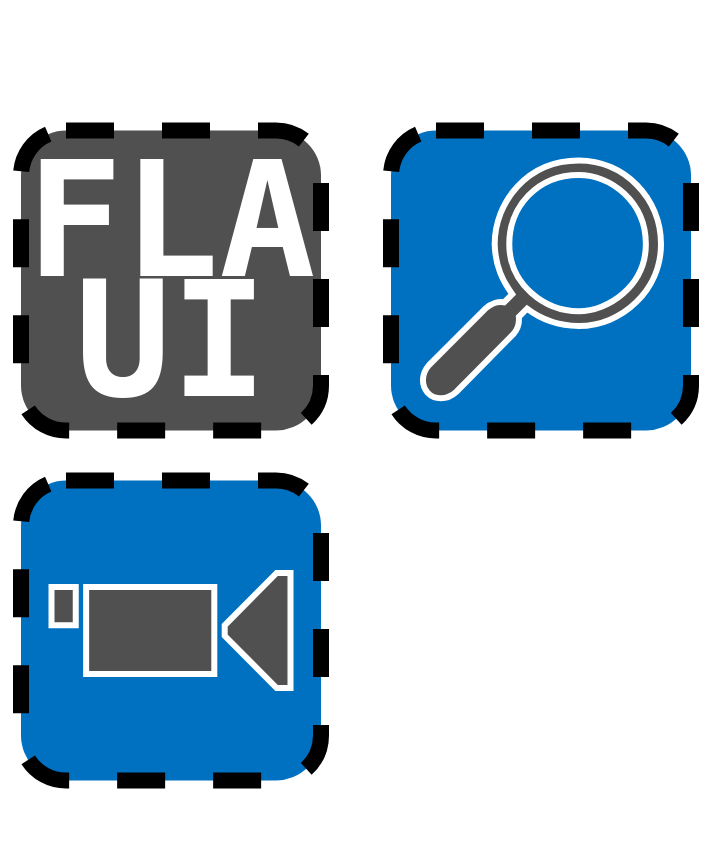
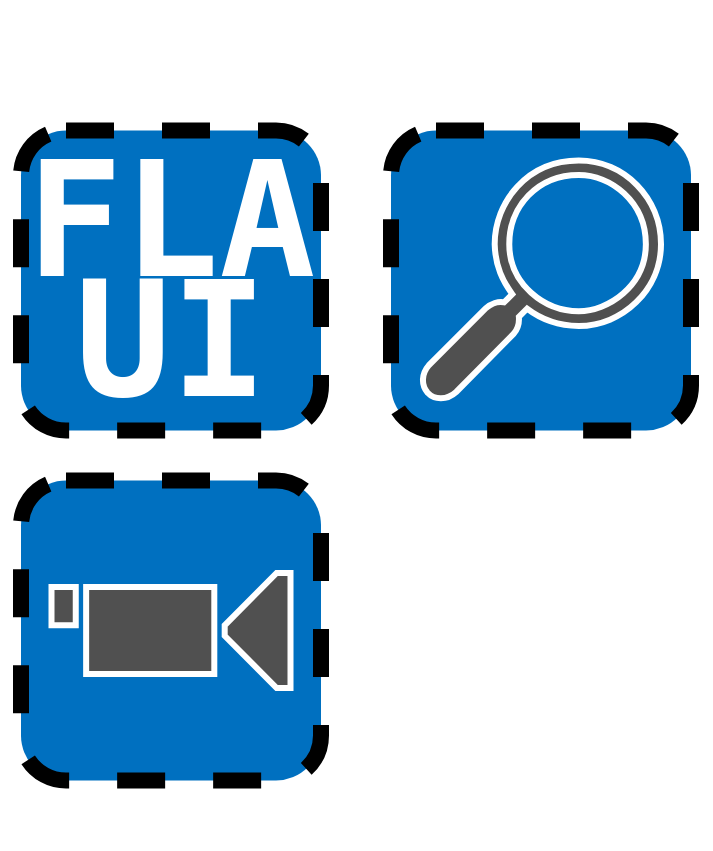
- <mxCell id="2" value="&lt;p style=&quot;line-height: 75%; font-size: 160px;&quot;&gt;&lt;/p&gt;&lt;pre style=&quot;line-height: 75%; font-size: 160px;&quot;&gt;FLA&lt;br style=&quot;font-size: 160px;&quot;&gt;UI&lt;/pre&gt;&lt;p style=&quot;font-size: 160px;&quot;&gt;&lt;/p&gt;" style="whiteSpace=wrap;html=1;aspect=fixed;rounded=1;strokeWidth=16;fontSize=160;fontStyle=1;fillColor=#505050;strokeColor=#000000;fontColor=#ffffff;perimeterSpacing=1;dashed=1;fontFamily=Lucida Console;horizontal=1;spacing=2;" vertex="1" parent="1"><mxGeometry x="20.5" y="20" width="300" height="300" as="geometry" /></mxCell>
+ <mxCell id="2" value="&lt;p style=&quot;line-height: 75%; font-size: 160px;&quot;&gt;&lt;/p&gt;&lt;pre style=&quot;line-height: 75%; font-size: 160px;&quot;&gt;FLA&lt;br style=&quot;font-size: 160px;&quot;&gt;UI&lt;/pre&gt;&lt;p style=&quot;font-size: 160px;&quot;&gt;&lt;/p&gt;" style="whiteSpace=wrap;html=1;aspect=fixed;rounded=1;strokeWidth=16;fontSize=160;fontStyle=1;fillColor=#0070C0;strokeColor=#000000;fontColor=#ffffff;perimeterSpacing=1;dashed=1;fontFamily=Lucida Console;horizontal=1;spacing=2;" vertex="1" parent="1"><mxGeometry x="20.5" y="20" width="300" height="300" as="geometry" /></mxCell>
